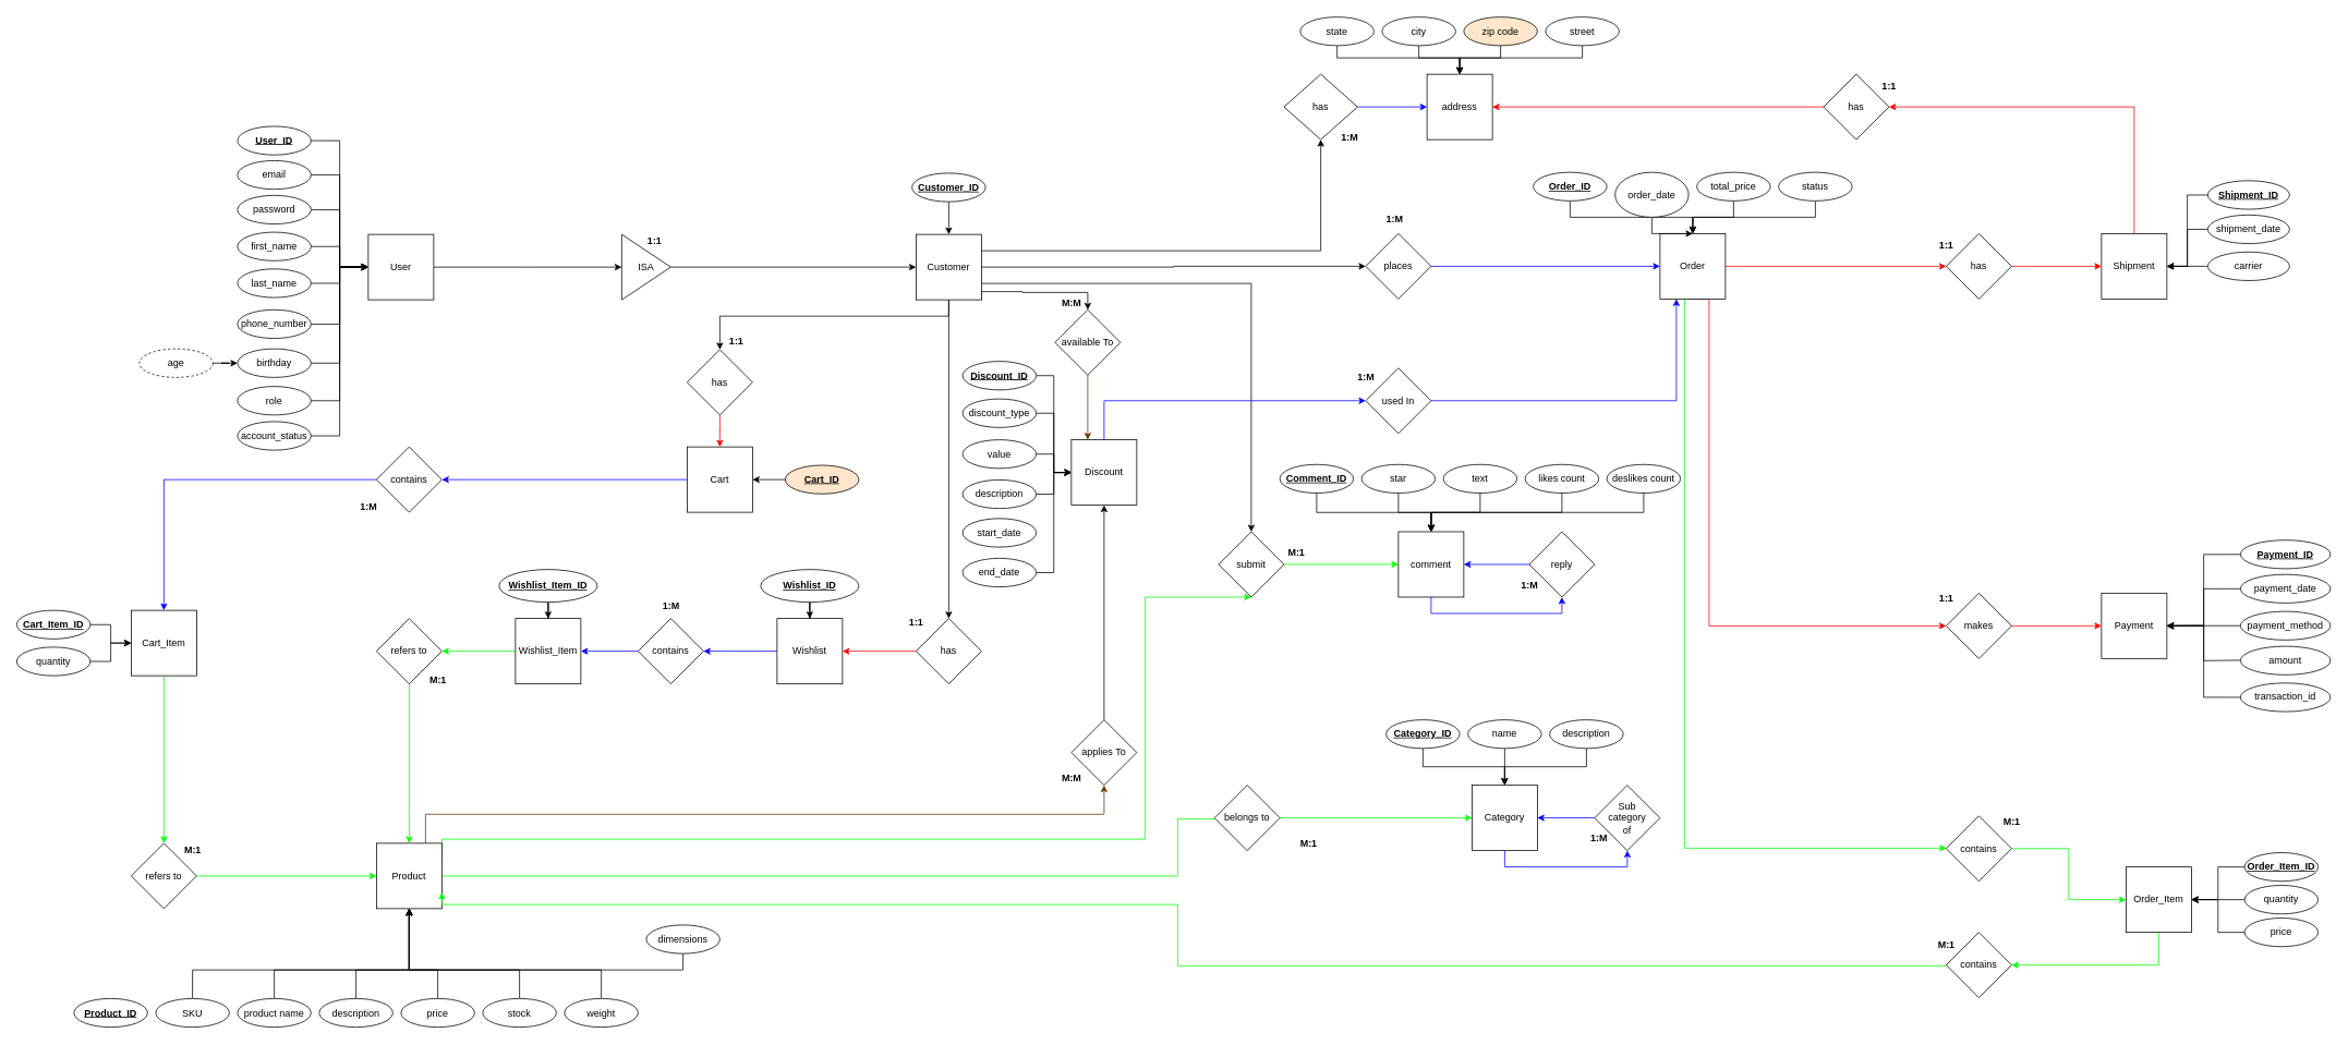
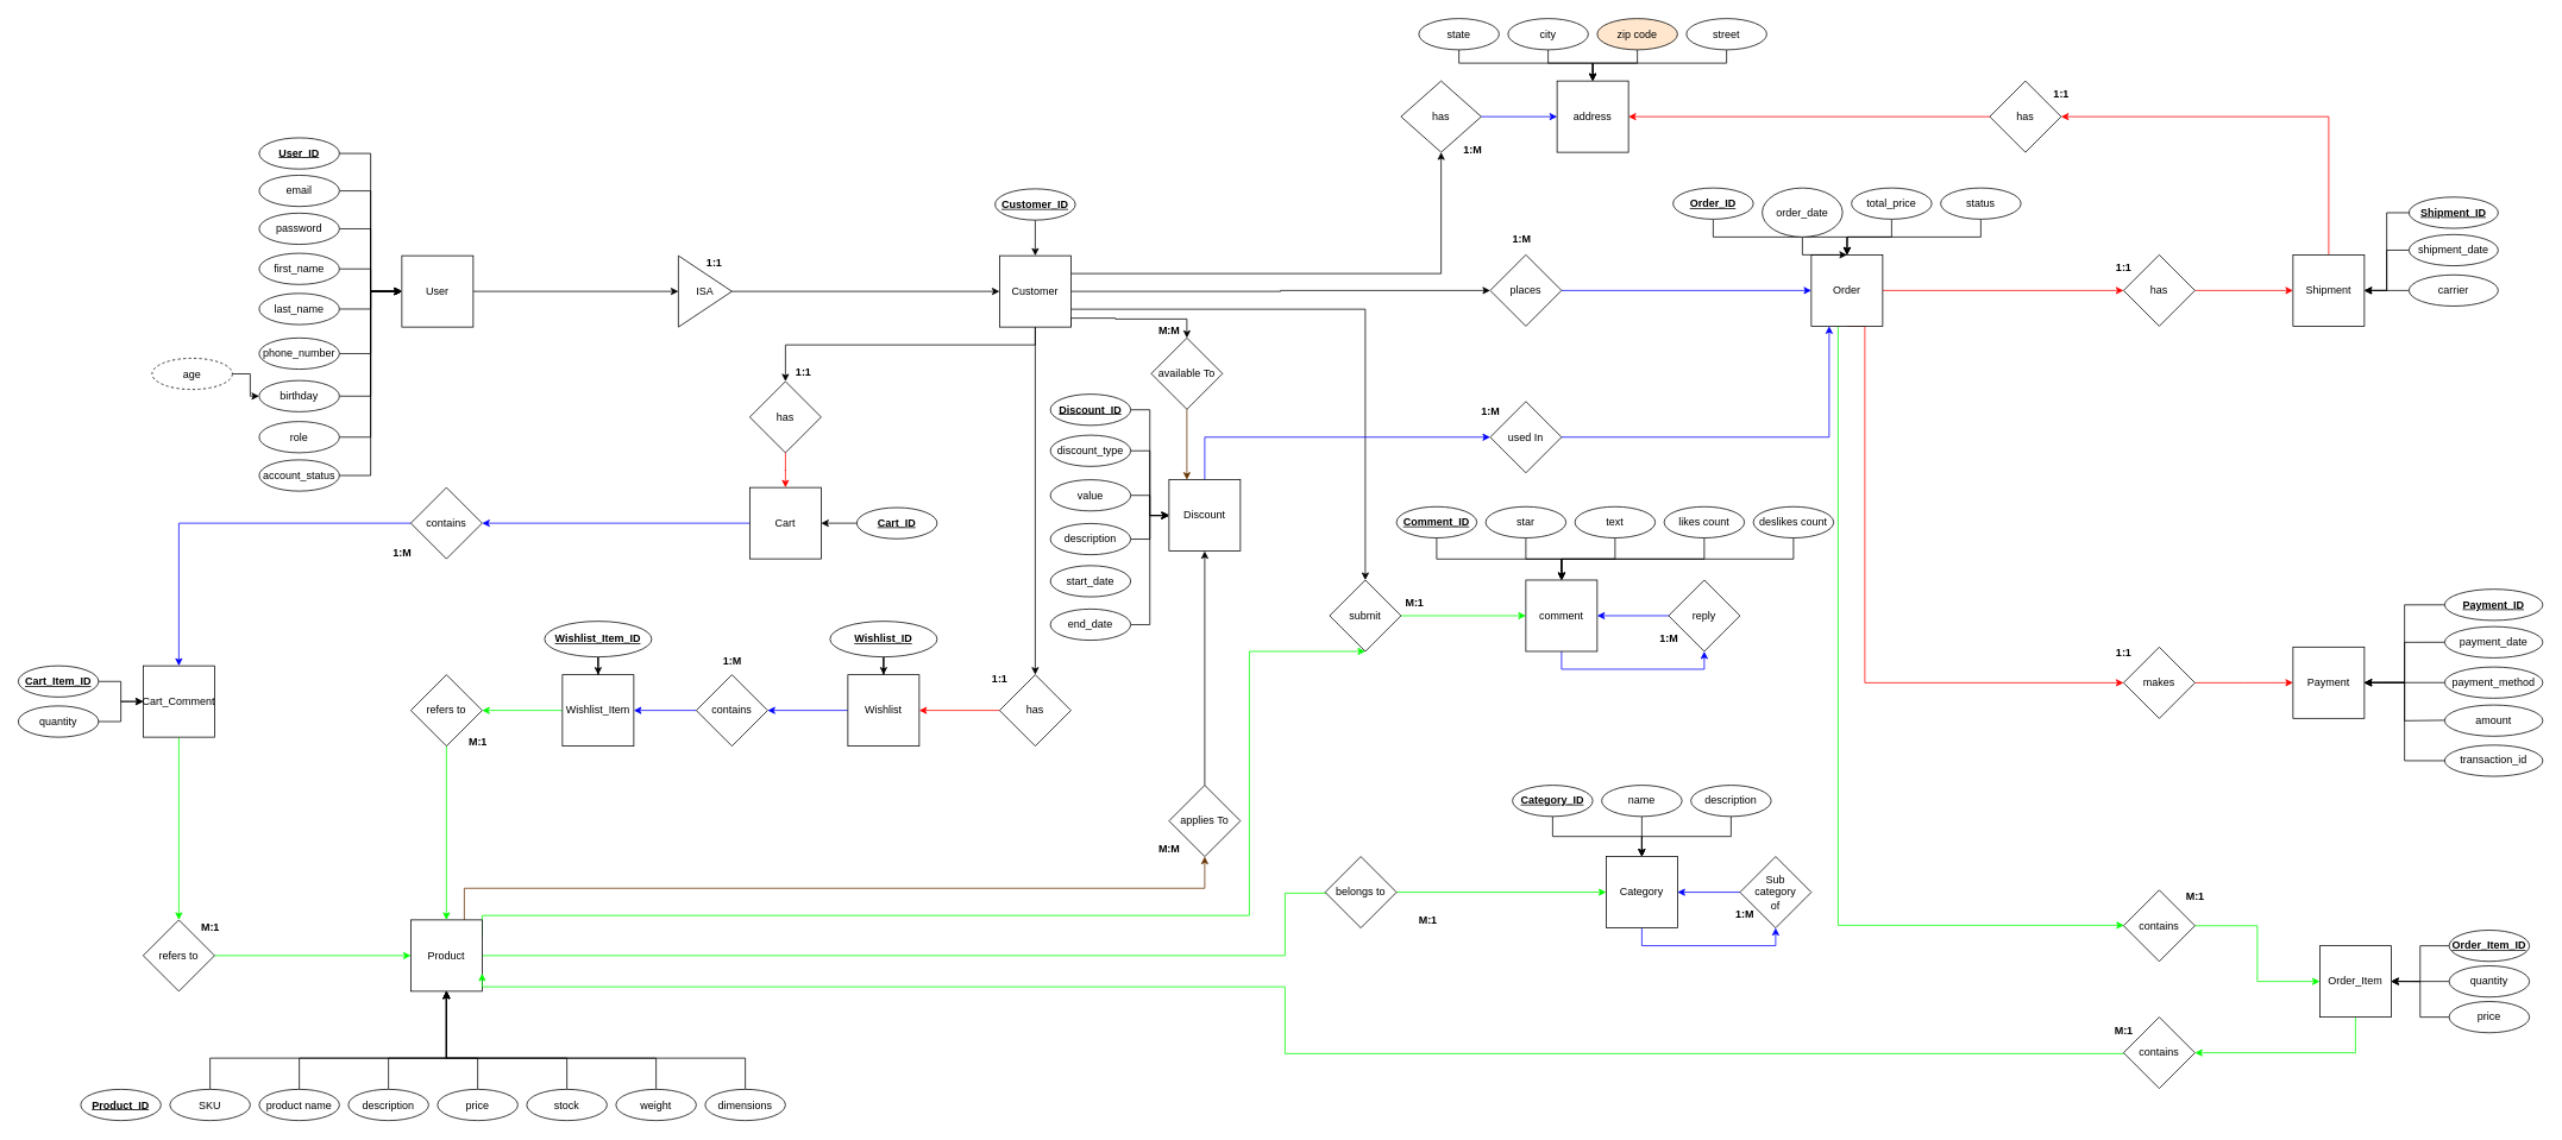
- <mxCell id="86" value="age" style="ellipse;whiteSpace=wrap;html=1;dashed=1;" parent="1" vertex="1"><mxGeometry x="170" y="426" width="90" height="35" as="geometry" /></mxCell>
+ <mxCell id="86" value="age" style="ellipse;whiteSpace=wrap;html=1;dashed=1;" parent="1" vertex="1"><mxGeometry x="170" y="401" width="90" height="35" as="geometry" /></mxCell>
- <mxCell id="92" value="&lt;div&gt;&lt;b&gt;&lt;u&gt;Cart_ID&lt;/u&gt;&lt;/b&gt;&lt;/div&gt;" style="ellipse;whiteSpace=wrap;html=1;fillColor=#ffe6cc;" parent="1" vertex="1"><mxGeometry x="960" y="568.5" width="90" height="35" as="geometry" /></mxCell>
+ <mxCell id="92" value="&lt;div&gt;&lt;b&gt;&lt;u&gt;Cart_ID&lt;/u&gt;&lt;/b&gt;&lt;/div&gt;" style="ellipse;whiteSpace=wrap;html=1;" parent="1" vertex="1"><mxGeometry x="960" y="568.5" width="90" height="35" as="geometry" /></mxCell>
- <mxCell id="19" value="Cart_Item" style="whiteSpace=wrap;html=1;aspect=fixed;" parent="1" vertex="1"><mxGeometry x="160" y="746" width="80" height="80" as="geometry" /></mxCell>
+ <mxCell id="19" value="Cart_Comment" style="whiteSpace=wrap;html=1;aspect=fixed;" parent="1" vertex="1"><mxGeometry x="160" y="746" width="80" height="80" as="geometry" /></mxCell>
- <mxCell id="102" value="&lt;div&gt;dimensions&lt;/div&gt;" style="ellipse;whiteSpace=wrap;html=1;" parent="1" vertex="1"><mxGeometry x="790" y="1131" width="90" height="35" as="geometry" /></mxCell>
+ <mxCell id="102" value="&lt;div&gt;dimensions&lt;/div&gt;" style="ellipse;whiteSpace=wrap;html=1;" parent="1" vertex="1"><mxGeometry x="790" y="1221" width="90" height="35" as="geometry" /></mxCell>
